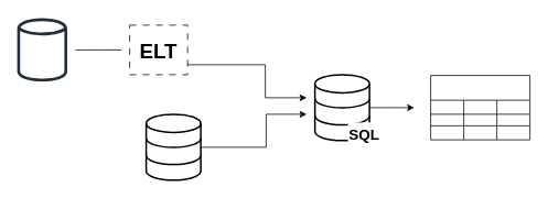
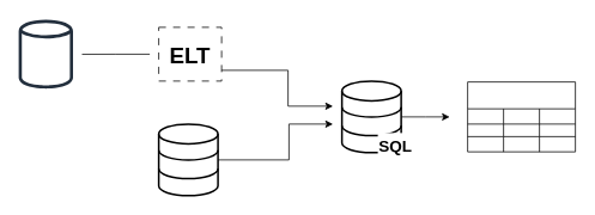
- <mxCell id="7" value="&lt;b&gt;&lt;font style=&quot;font-size: 25px;&quot;&gt;ELT&lt;/font&gt;&lt;/b&gt;" style="text;html=1;strokeColor=default;fillColor=none;align=center;verticalAlign=middle;whiteSpace=wrap;rounded=0;dashed=1;dashPattern=8 8;" vertex="1" parent="1"><mxGeometry x="155.98" y="30" width="70" height="60" as="geometry" /></mxCell>
+ <mxCell id="7" value="&lt;b&gt;&lt;font style=&quot;font-size: 25px;&quot;&gt;ELT&lt;/font&gt;&lt;/b&gt;" style="text;html=1;strokeColor=default;fillColor=none;align=center;verticalAlign=middle;whiteSpace=wrap;rounded=0;dashed=1;dashPattern=8 8;" vertex="1" parent="1"><mxGeometry x="175.98" y="30" width="70" height="60" as="geometry" /></mxCell>
